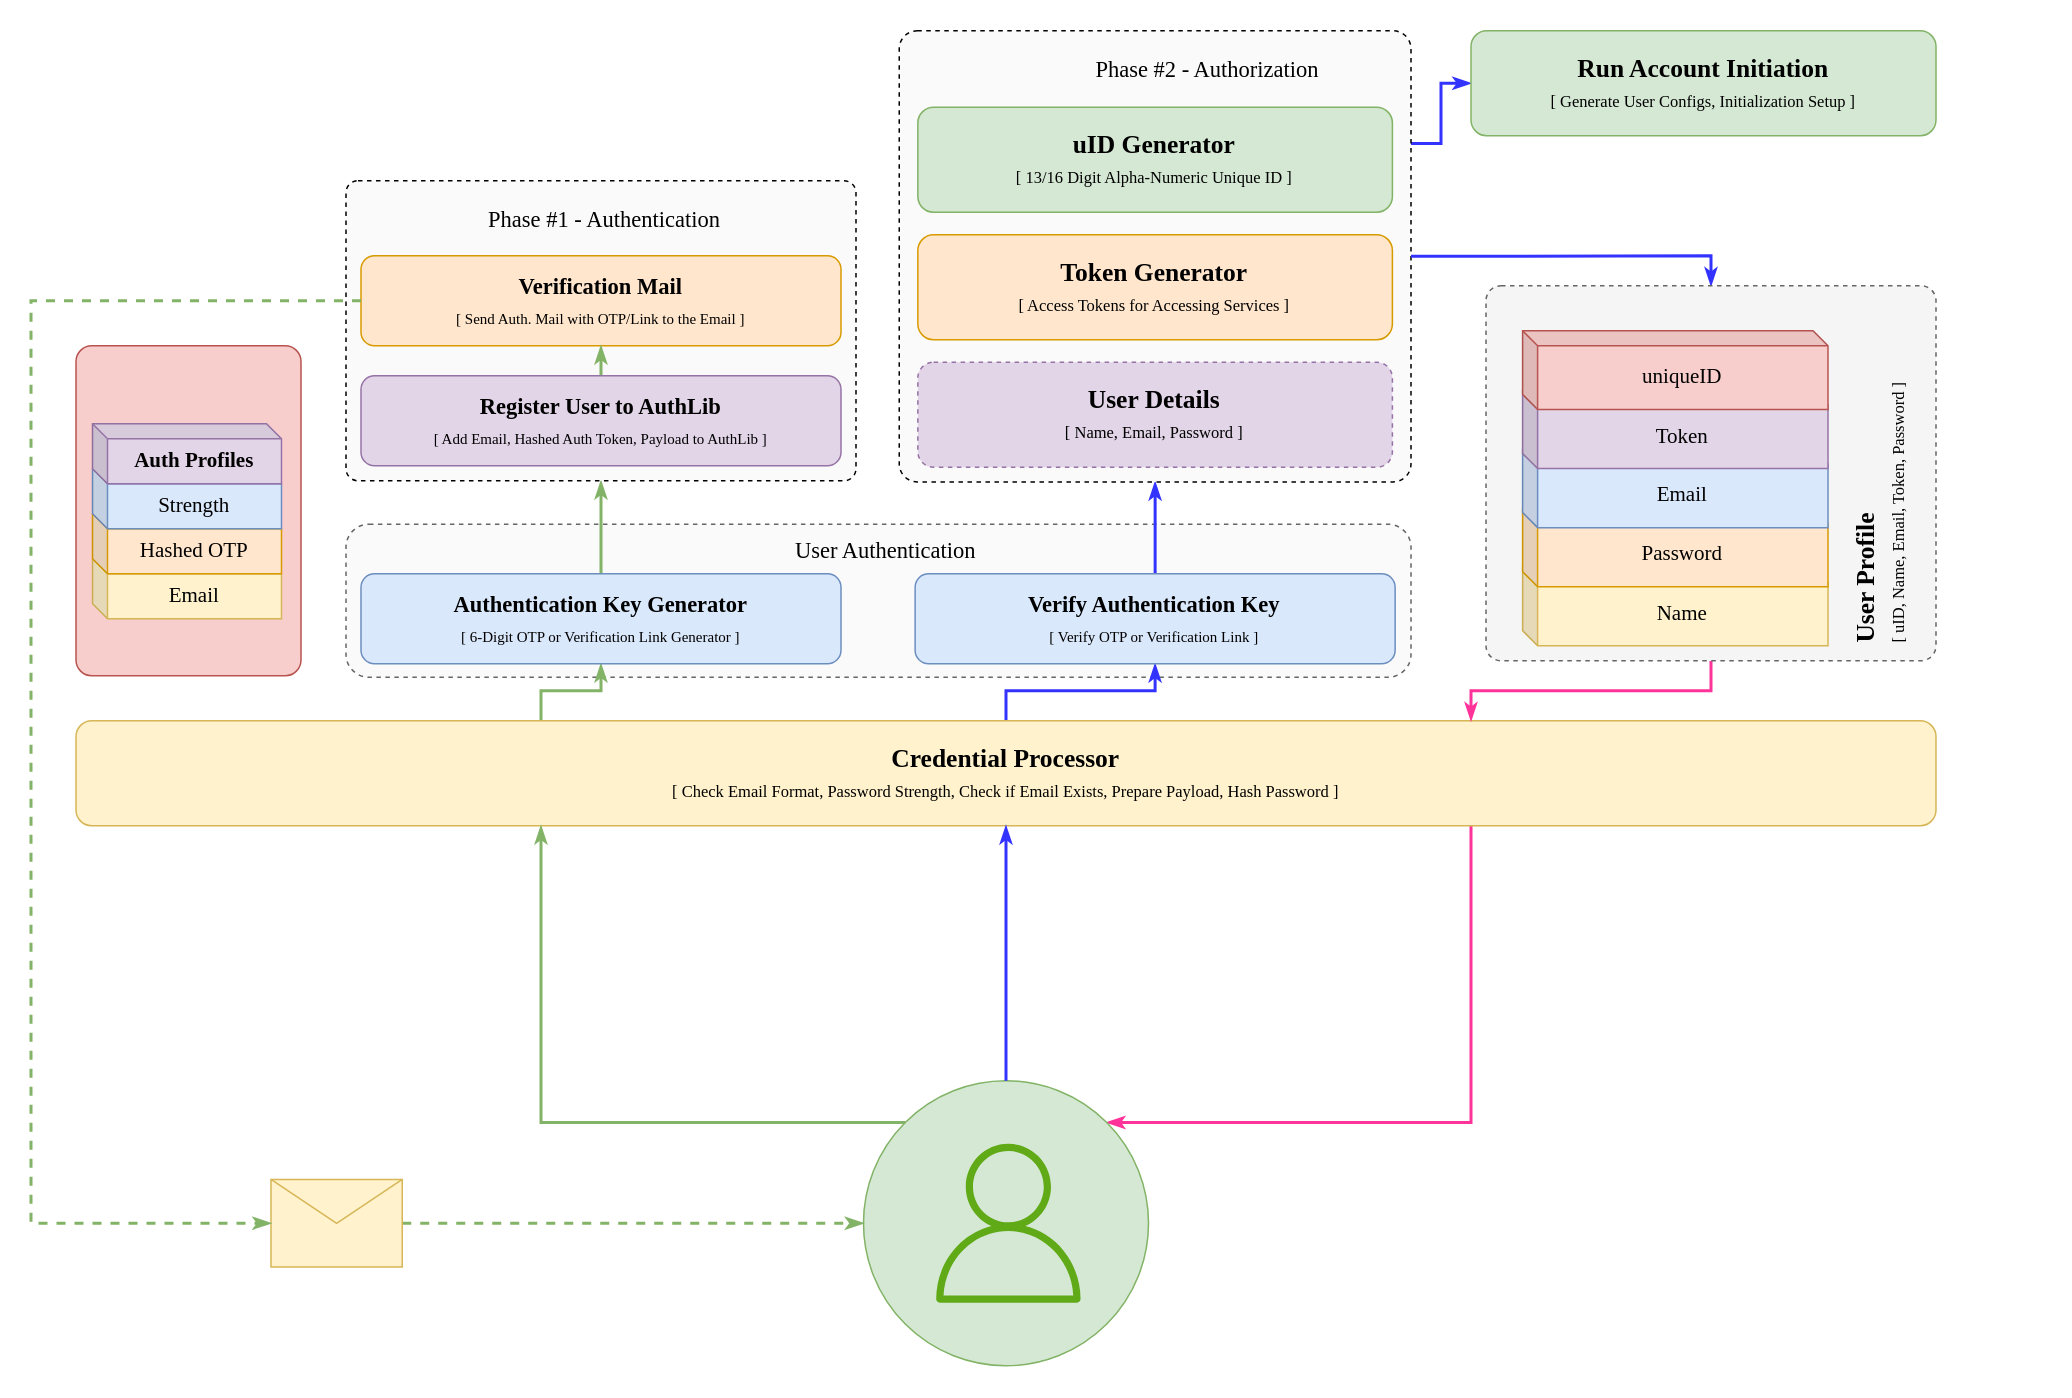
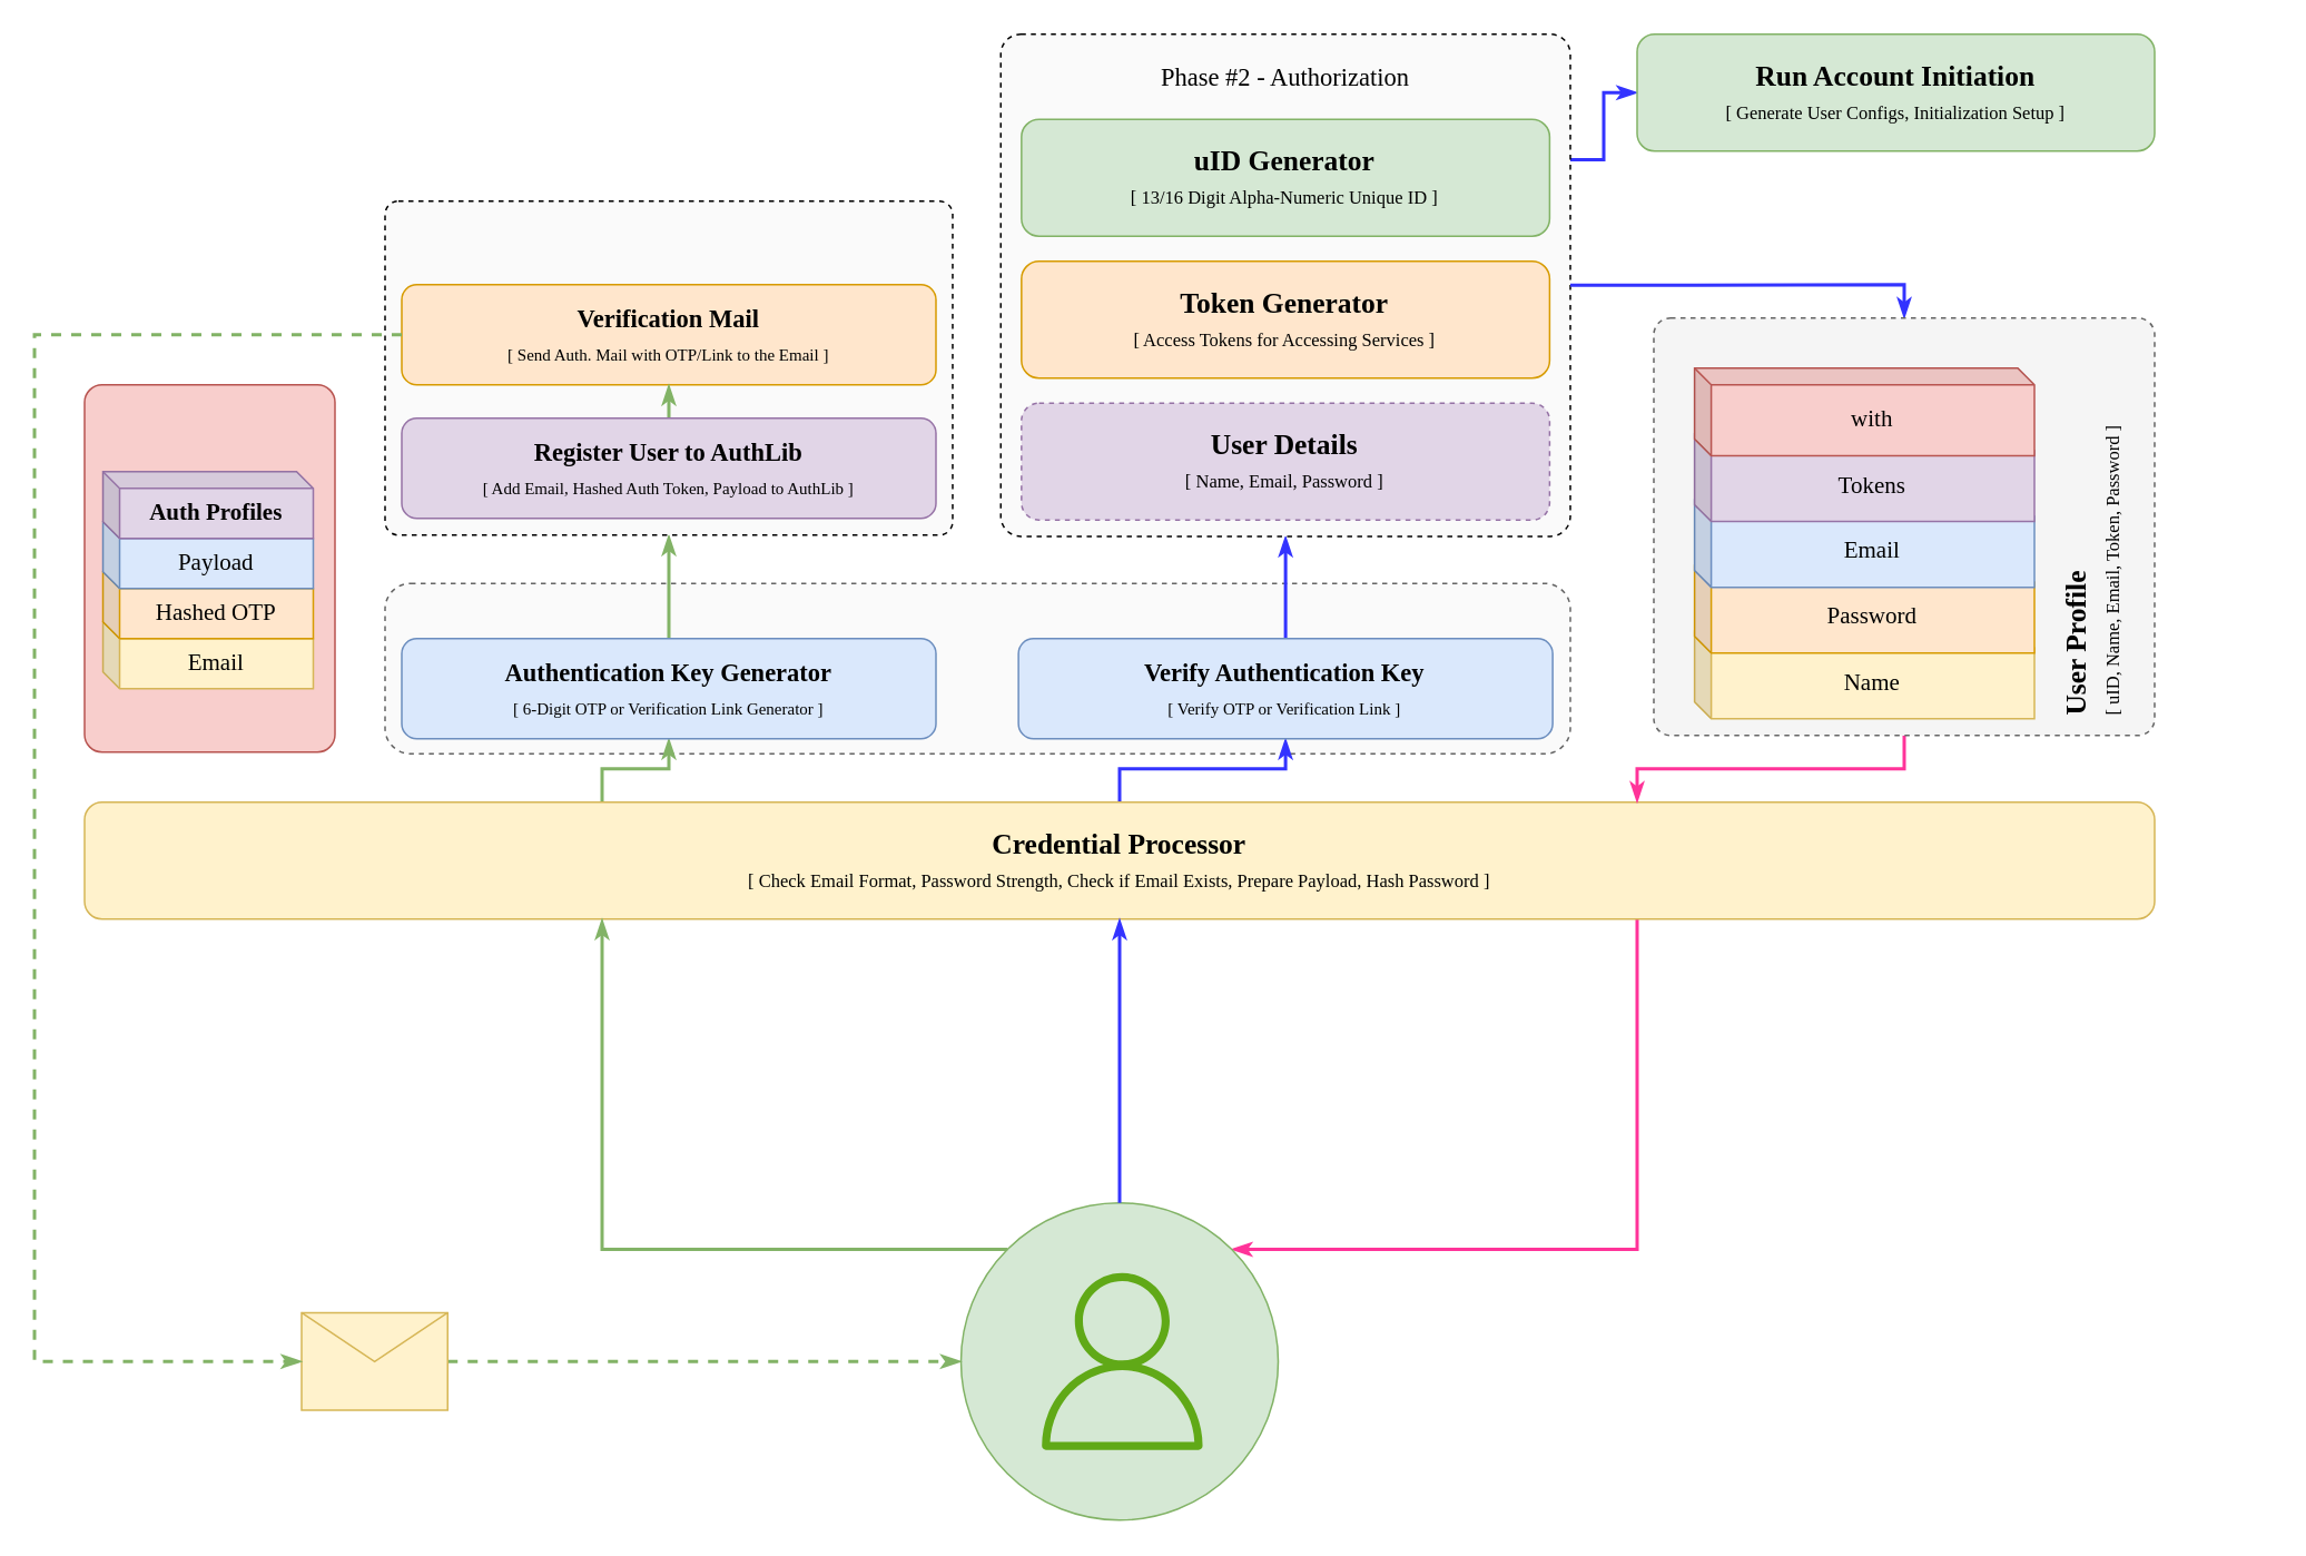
- <mxCell id="26" value="Phase #2 - Authorization" style="text;html=1;strokeColor=none;fillColor=none;align=center;verticalAlign=middle;whiteSpace=wrap;rounded=0;dashed=1;fontFamily=Work Sans;fontSource=https%3A%2F%2Ffonts.googleapis.com%2Fcss%3Ffamily%3DWork%2BSans;fontSize=15;" vertex="1" parent="21"><mxGeometry x="94.272" y="10" width="222.627" height="30" as="geometry" /></mxCell>
+ <mxCell id="26" value="Phase #2 - Authorization" style="text;html=1;strokeColor=none;fillColor=none;align=center;verticalAlign=middle;whiteSpace=wrap;rounded=0;dashed=1;fontFamily=Work Sans;fontSource=https%3A%2F%2Ffonts.googleapis.com%2Fcss%3Ffamily%3DWork%2BSans;fontSize=15;" vertex="1" parent="21"><mxGeometry x="59.272" y="10" width="222.627" height="30" as="geometry" /></mxCell>
- <mxCell id="32" value="Phase #1 - Authentication" style="text;html=1;strokeColor=none;fillColor=none;align=center;verticalAlign=middle;whiteSpace=wrap;rounded=0;dashed=1;fontFamily=Work Sans;fontSource=https%3A%2F%2Ffonts.googleapis.com%2Fcss%3Ffamily%3DWork%2BSans;fontSize=15;" vertex="1" parent="27"><mxGeometry x="75" y="10" width="195" height="30" as="geometry" /></mxCell>
- <mxCell id="41" value="uniqueID" style="shape=cube;whiteSpace=wrap;html=1;boundedLbl=1;backgroundOutline=1;darkOpacity=0.05;darkOpacity2=0.1;fontFamily=Work Sans;fontSource=https%3A%2F%2Ffonts.googleapis.com%2Fcss%3Ffamily%3DWork%2BSans;fontSize=14;size=10;fillColor=#f8cecc;strokeColor=#b85450;" vertex="1" parent="36"><mxGeometry width="203.6" height="52.5" as="geometry" /></mxCell>
+ <mxCell id="41" value="with" style="shape=cube;whiteSpace=wrap;html=1;boundedLbl=1;backgroundOutline=1;darkOpacity=0.05;darkOpacity2=0.1;fontFamily=Work Sans;fontSource=https%3A%2F%2Ffonts.googleapis.com%2Fcss%3Ffamily%3DWork%2BSans;fontSize=14;size=10;fillColor=#f8cecc;strokeColor=#b85450;" vertex="1" parent="36"><mxGeometry width="203.6" height="52.5" as="geometry" /></mxCell>
- <mxCell id="40" value="Token" style="shape=cube;whiteSpace=wrap;html=1;boundedLbl=1;backgroundOutline=1;darkOpacity=0.05;darkOpacity2=0.1;fontFamily=Work Sans;fontSource=https%3A%2F%2Ffonts.googleapis.com%2Fcss%3Ffamily%3DWork%2BSans;fontSize=14;size=10;fillColor=#e1d5e7;strokeColor=#9673a6;" vertex="1" parent="36"><mxGeometry y="39.375" width="203.6" height="52.5" as="geometry" /></mxCell>
+ <mxCell id="40" value="Tokens" style="shape=cube;whiteSpace=wrap;html=1;boundedLbl=1;backgroundOutline=1;darkOpacity=0.05;darkOpacity2=0.1;fontFamily=Work Sans;fontSource=https%3A%2F%2Ffonts.googleapis.com%2Fcss%3Ffamily%3DWork%2BSans;fontSize=14;size=10;fillColor=#e1d5e7;strokeColor=#9673a6;" vertex="1" parent="36"><mxGeometry y="39.375" width="203.6" height="52.5" as="geometry" /></mxCell>
- <mxCell id="17" value="Strength" style="shape=cube;whiteSpace=wrap;html=1;boundedLbl=1;backgroundOutline=1;darkOpacity=0.05;darkOpacity2=0.1;fontFamily=Work Sans;fontSource=https%3A%2F%2Ffonts.googleapis.com%2Fcss%3Ffamily%3DWork%2BSans;fontSize=14;size=10;fillColor=#dae8fc;strokeColor=#6c8ebf;" vertex="1" parent="14"><mxGeometry y="30" width="126" height="40" as="geometry" /></mxCell>
+ <mxCell id="17" value="Payload" style="shape=cube;whiteSpace=wrap;html=1;boundedLbl=1;backgroundOutline=1;darkOpacity=0.05;darkOpacity2=0.1;fontFamily=Work Sans;fontSource=https%3A%2F%2Ffonts.googleapis.com%2Fcss%3Ffamily%3DWork%2BSans;fontSize=14;size=10;fillColor=#dae8fc;strokeColor=#6c8ebf;" vertex="1" parent="14"><mxGeometry y="30" width="126" height="40" as="geometry" /></mxCell>
- <mxCell id="11" value="User Authentication" style="text;html=1;strokeColor=none;fillColor=none;align=center;verticalAlign=middle;whiteSpace=wrap;rounded=0;dashed=1;fontFamily=Work Sans;fontSource=https%3A%2F%2Ffonts.googleapis.com%2Fcss%3Ffamily%3DWork%2BSans;fontSize=15;" vertex="1" parent="1"><mxGeometry x="510" y="356" width="160" height="20" as="geometry" /></mxCell>
